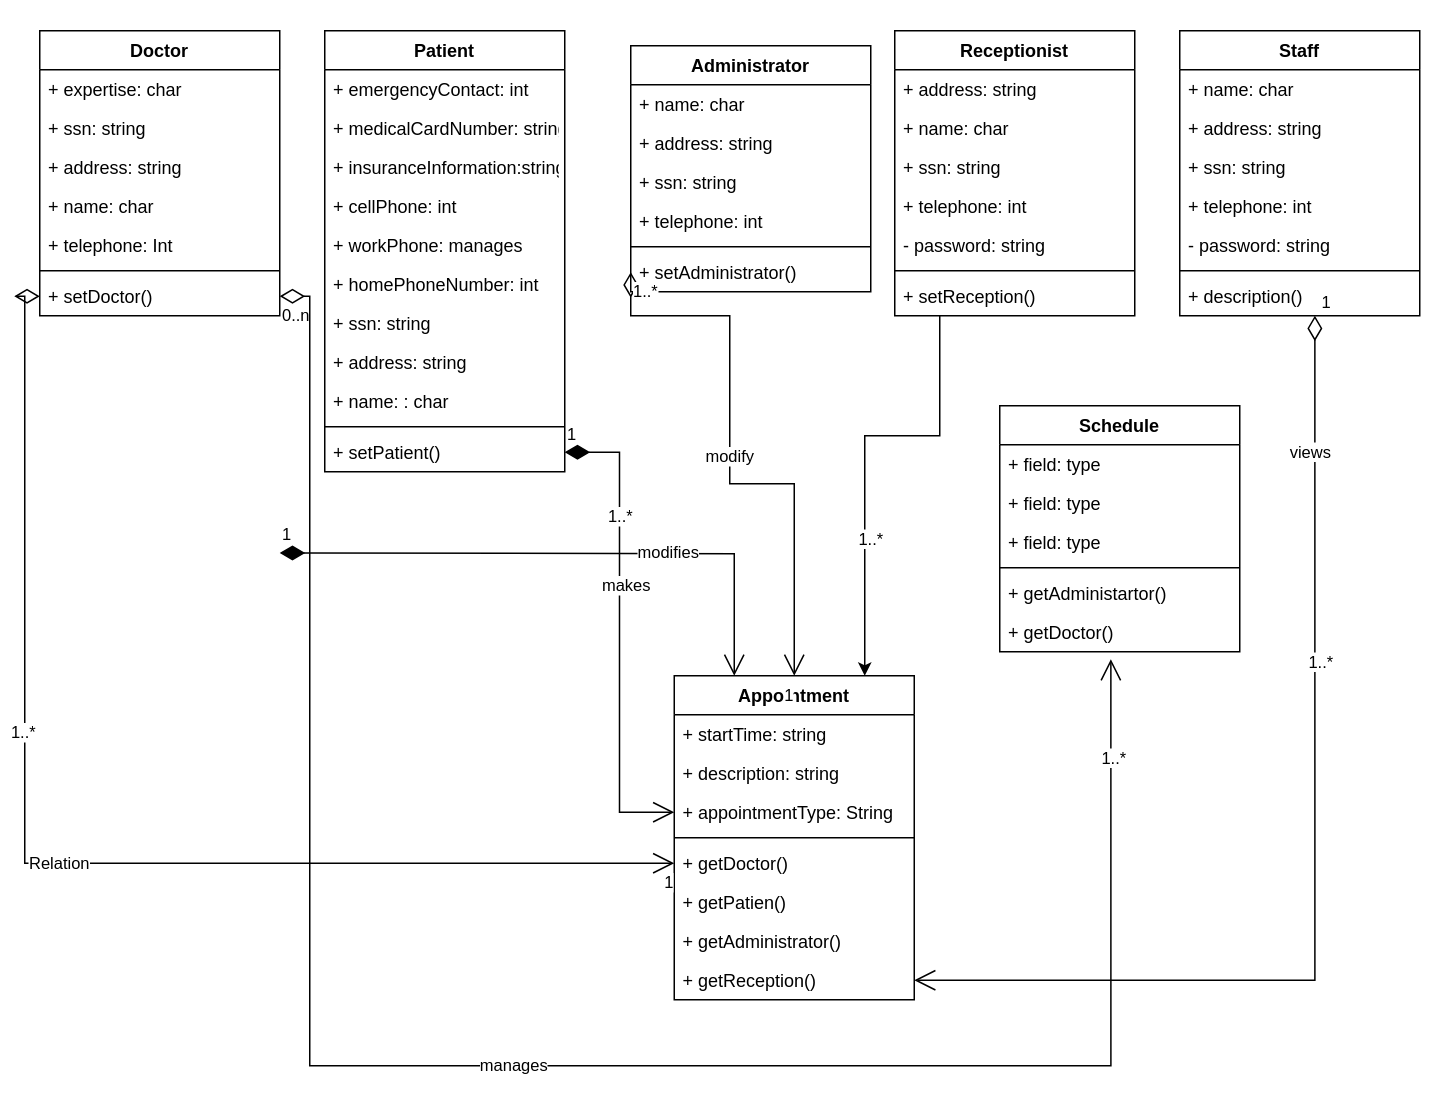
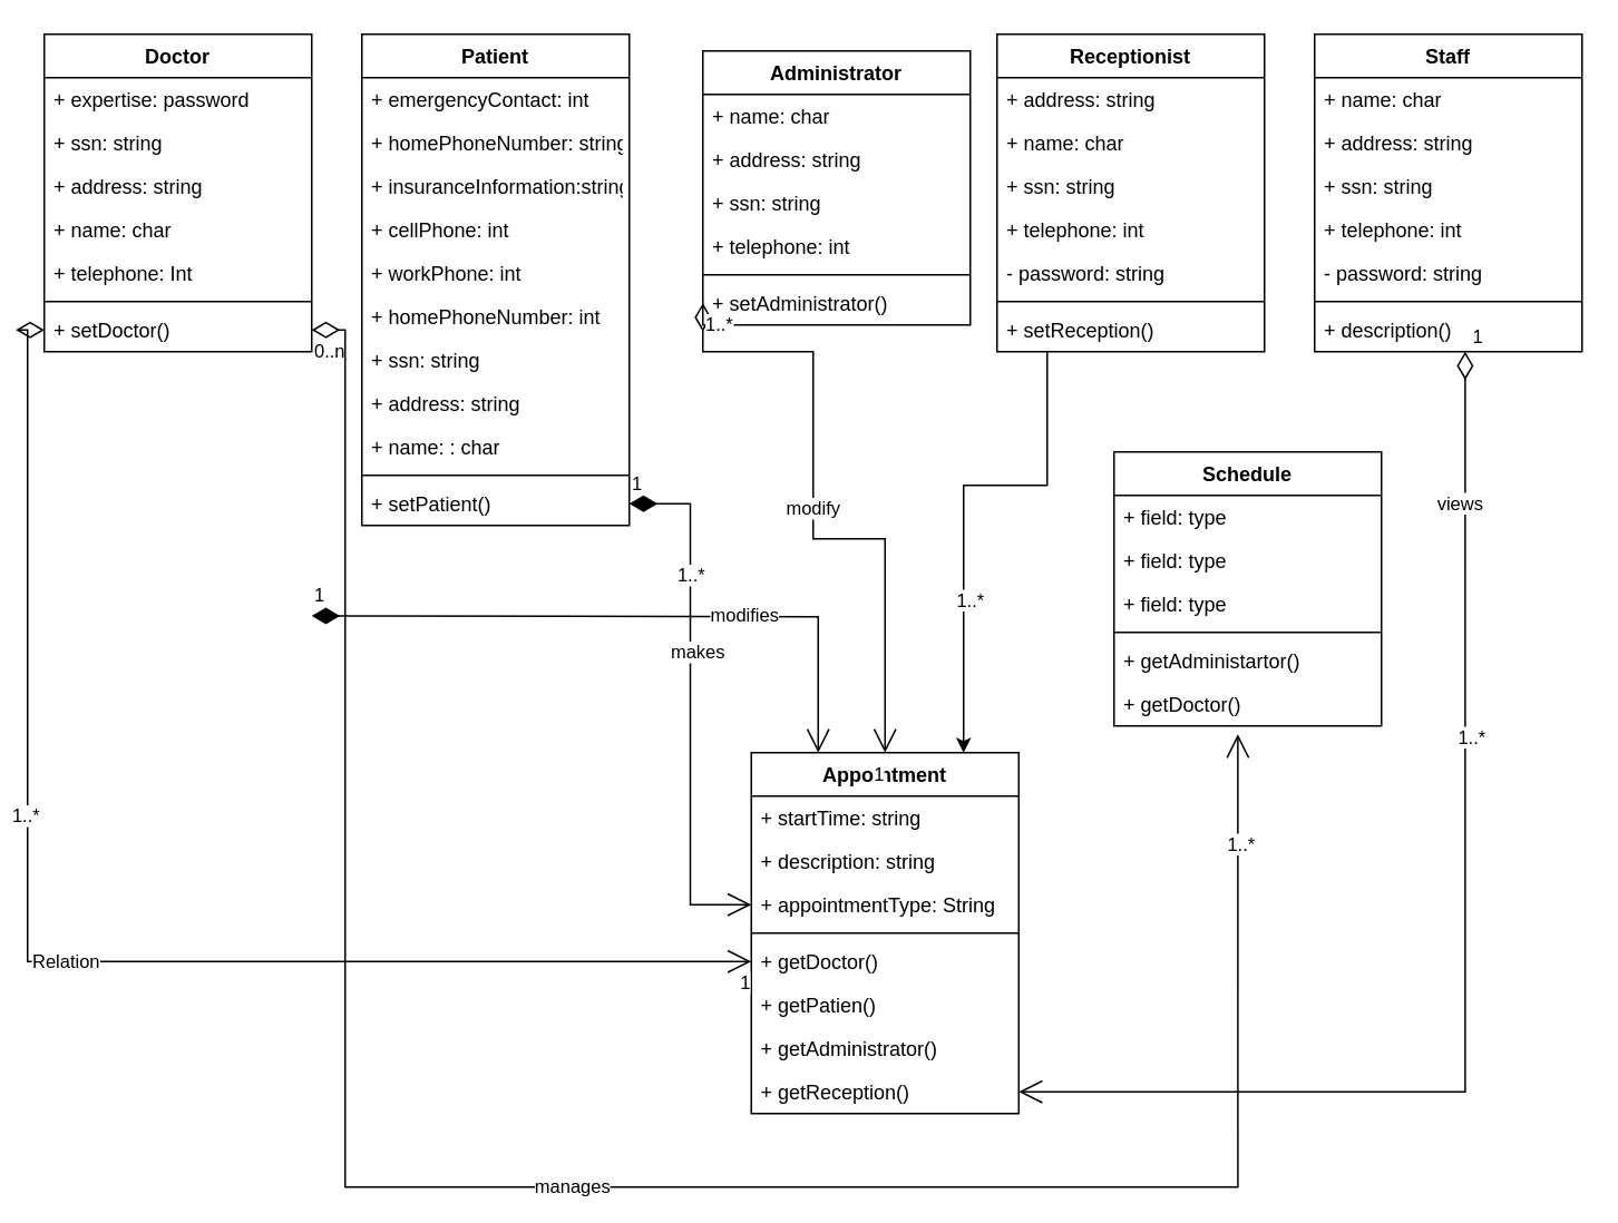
- <mxCell id="3" value="+ expertise: char" style="text;strokeColor=none;fillColor=none;align=left;verticalAlign=top;spacingLeft=4;spacingRight=4;overflow=hidden;rotatable=0;points=[[0,0.5,0,0,0],[0.61,0.58,0,0,0],[1,0.5,0,0,0]];portConstraint=eastwest;" vertex="1" parent="2"><mxGeometry y="26" width="160" height="26" as="geometry" /></mxCell>
+ <mxCell id="3" value="+ expertise: password" style="text;strokeColor=none;fillColor=none;align=left;verticalAlign=top;spacingLeft=4;spacingRight=4;overflow=hidden;rotatable=0;points=[[0,0.5,0,0,0],[0.61,0.58,0,0,0],[1,0.5,0,0,0]];portConstraint=eastwest;" vertex="1" parent="2"><mxGeometry y="26" width="160" height="26" as="geometry" /></mxCell>
- <mxCell id="12" value="+ medicalCardNumber: string" style="text;strokeColor=none;fillColor=none;align=left;verticalAlign=top;spacingLeft=4;spacingRight=4;overflow=hidden;rotatable=0;points=[[0,0.5,0,0,0],[0.61,0.58,0,0,0],[1,0.5,0,0,0]];portConstraint=eastwest;" vertex="1" parent="10"><mxGeometry y="52" width="160" height="26" as="geometry" /></mxCell>
+ <mxCell id="12" value="+ homePhoneNumber: string" style="text;strokeColor=none;fillColor=none;align=left;verticalAlign=top;spacingLeft=4;spacingRight=4;overflow=hidden;rotatable=0;points=[[0,0.5,0,0,0],[0.61,0.58,0,0,0],[1,0.5,0,0,0]];portConstraint=eastwest;" vertex="1" parent="10"><mxGeometry y="52" width="160" height="26" as="geometry" /></mxCell>
- <mxCell id="15" value="+ workPhone: manages" style="text;strokeColor=none;fillColor=none;align=left;verticalAlign=top;spacingLeft=4;spacingRight=4;overflow=hidden;rotatable=0;points=[[0,0.5,0,0,0],[0.61,0.58,0,0,0],[1,0.5,0,0,0]];portConstraint=eastwest;" vertex="1" parent="10"><mxGeometry y="130" width="160" height="26" as="geometry" /></mxCell>
+ <mxCell id="15" value="+ workPhone: int" style="text;strokeColor=none;fillColor=none;align=left;verticalAlign=top;spacingLeft=4;spacingRight=4;overflow=hidden;rotatable=0;points=[[0,0.5,0,0,0],[0.61,0.58,0,0,0],[1,0.5,0,0,0]];portConstraint=eastwest;" vertex="1" parent="10"><mxGeometry y="130" width="160" height="26" as="geometry" /></mxCell>
